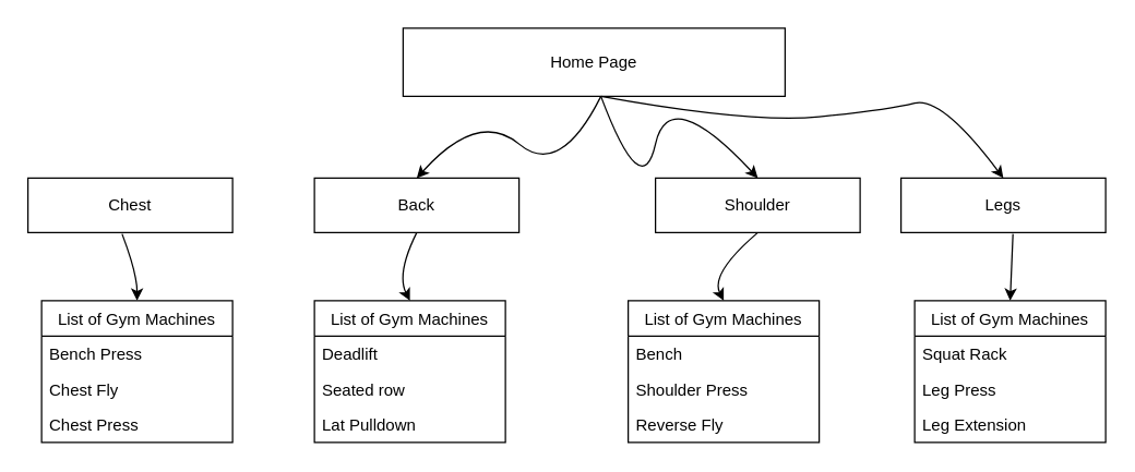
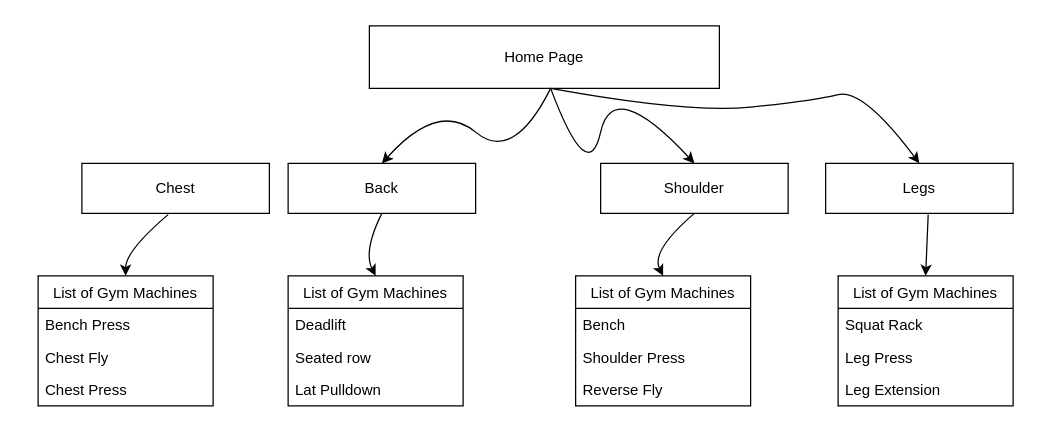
- <mxCell id="3" value="Chest" style="rounded=0;whiteSpace=wrap;html=1;" vertex="1" parent="1"><mxGeometry x="20" y="130" width="150" height="40" as="geometry" /></mxCell>
+ <mxCell id="3" value="Chest" style="rounded=0;whiteSpace=wrap;html=1;" vertex="1" parent="1"><mxGeometry x="65" y="130" width="150" height="40" as="geometry" /></mxCell>
